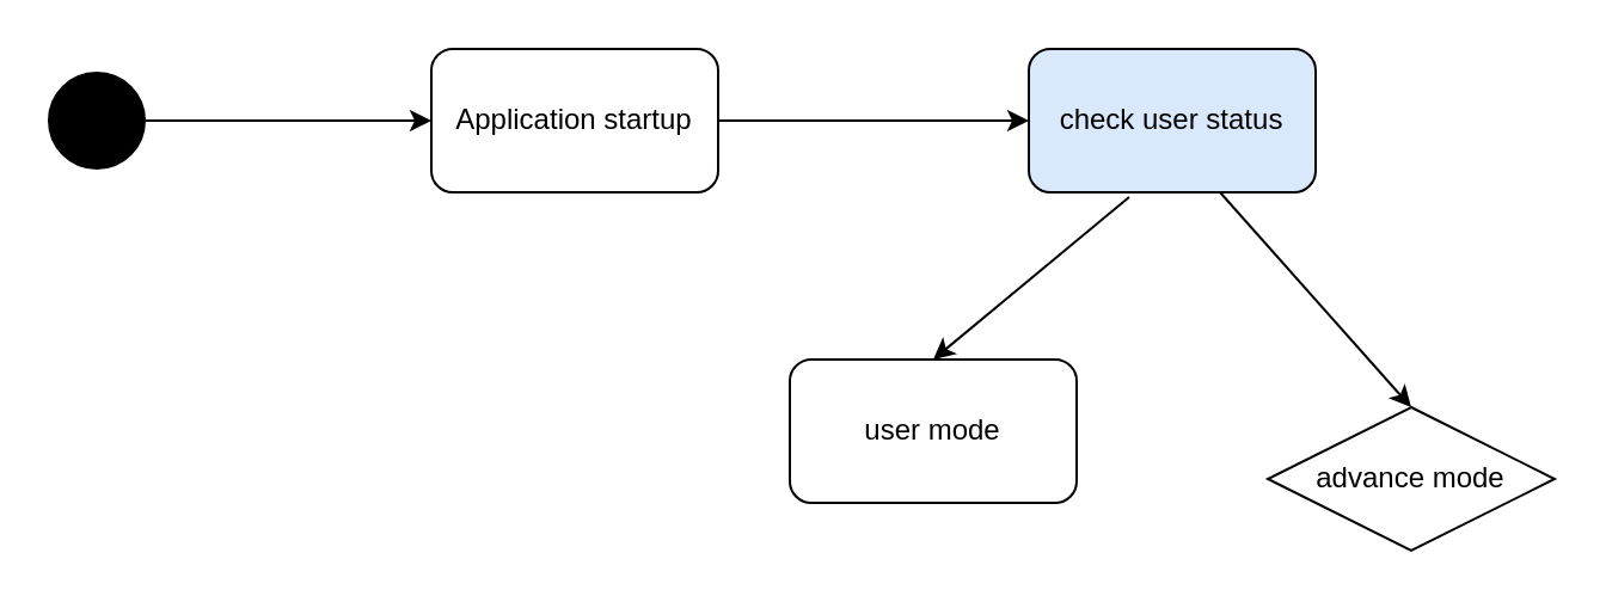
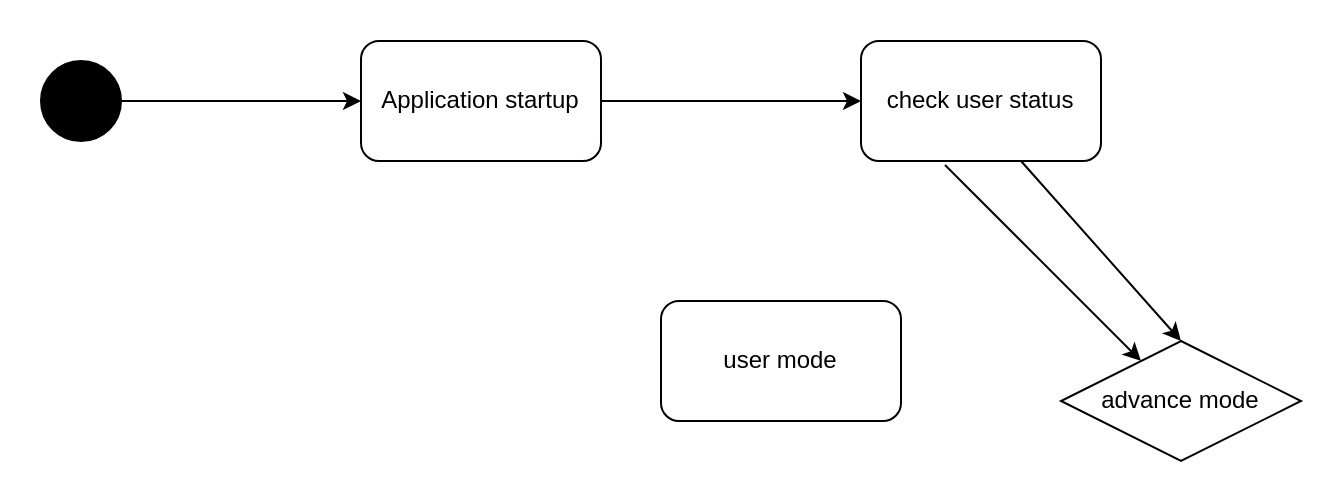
- <mxCell id="6" value="check user status" style="rounded=1;whiteSpace=wrap;html=1;fillColor=#dae8fc;" parent="1" vertex="1"><mxGeometry x="430" y="20" width="120" height="60" as="geometry" /></mxCell>
+ <mxCell id="6" value="check user status" style="rounded=1;whiteSpace=wrap;html=1;" parent="1" vertex="1"><mxGeometry x="430" y="20" width="120" height="60" as="geometry" /></mxCell>
- <mxCell id="10" value="" style="endArrow=classic;html=1;rounded=0;entryX=0.5;entryY=0;entryDx=0;entryDy=0;exitX=0.35;exitY=1.033;exitDx=0;exitDy=0;exitPerimeter=0;" parent="1" source="6" target="8" edge="1"><mxGeometry width="50" height="50" relative="1" as="geometry"><mxPoint x="450" y="80" as="sourcePoint" /><mxPoint x="530" y="170" as="targetPoint" /></mxGeometry></mxCell>
+ <mxCell id="10" value="" style="endArrow=classic;html=1;rounded=0;exitX=0.35;exitY=1.033;exitDx=0;exitDy=0;exitPerimeter=0;" parent="1" source="6" target="7" edge="1"><mxGeometry width="50" height="50" relative="1" as="geometry"><mxPoint x="450" y="80" as="sourcePoint" /><mxPoint x="530" y="170" as="targetPoint" /></mxGeometry></mxCell>
